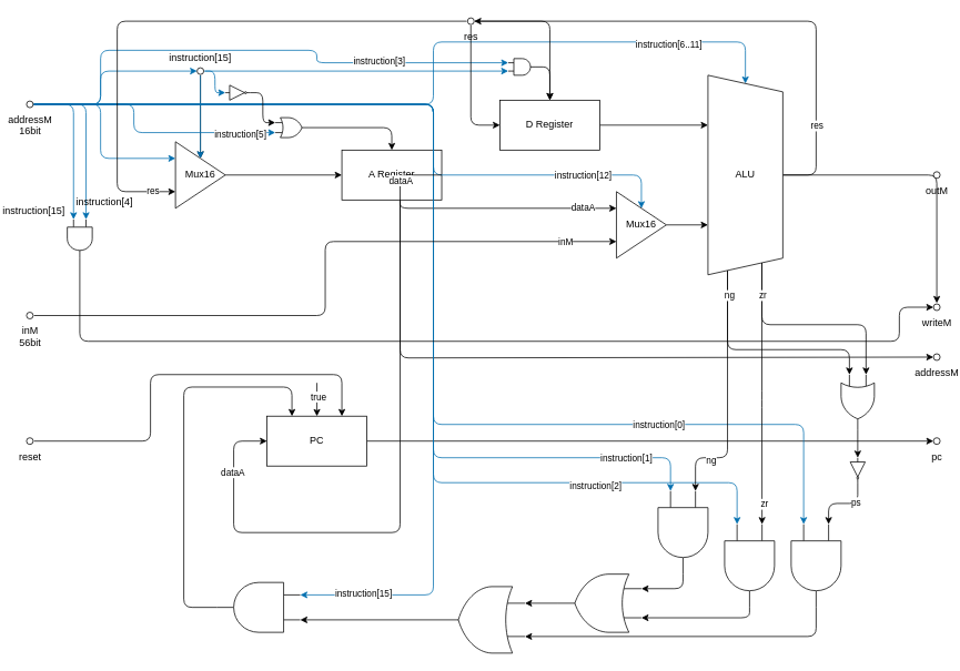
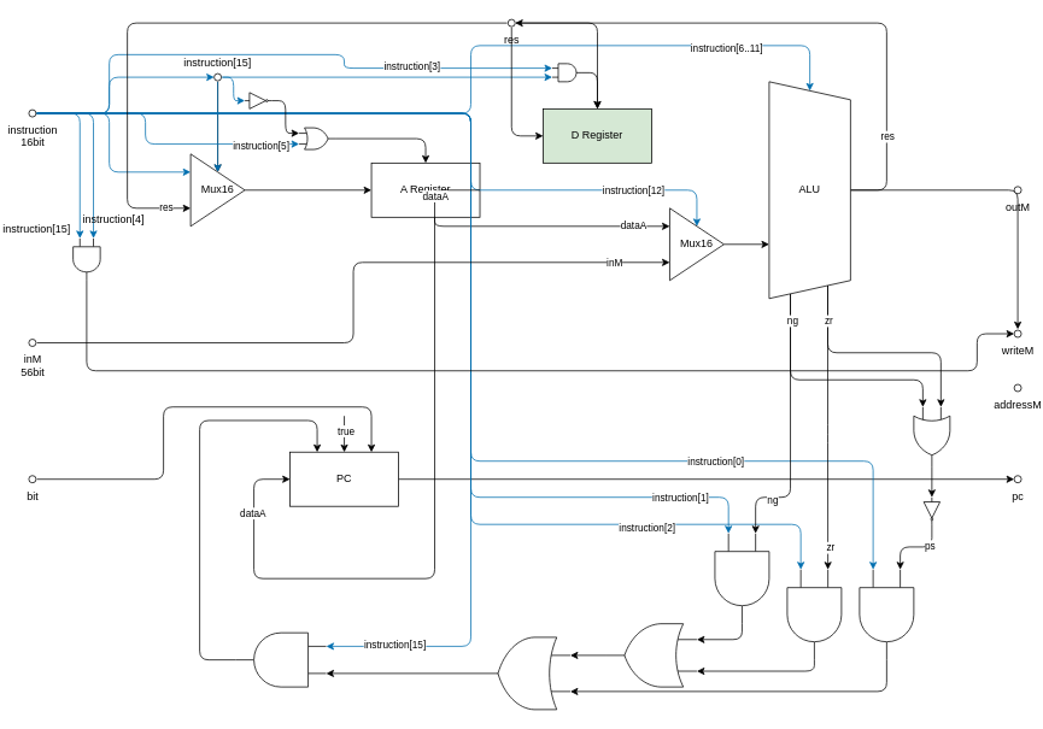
- <mxCell id="45" value="D Register" style="rounded=0;whiteSpace=wrap;html=1;" parent="1" vertex="1"><mxGeometry x="600" y="120" width="120" height="60" as="geometry" /></mxCell>
+ <mxCell id="45" value="D Register" style="rounded=0;whiteSpace=wrap;html=1;fillColor=#d5e8d4;" parent="1" vertex="1"><mxGeometry x="600" y="120" width="120" height="60" as="geometry" /></mxCell>
- <mxCell id="44" style="edgeStyle=orthogonalEdgeStyle;html=1;entryX=0.25;entryY=1;entryDx=0;entryDy=0;" parent="1" source="45" target="61" edge="1"><mxGeometry relative="1" as="geometry" /></mxCell>
- <mxCell id="38" value="addressM&lt;br&gt;16bit" style="verticalLabelPosition=bottom;shadow=0;dashed=0;align=center;html=1;verticalAlign=top;shape=mxgraph.electrical.logic_gates.inverting_contact;" parent="1" vertex="1"><mxGeometry x="30" y="120" width="10" height="10" as="geometry" /></mxCell>
+ <mxCell id="38" value="instruction&lt;br&gt;16bit" style="verticalLabelPosition=bottom;shadow=0;dashed=0;align=center;html=1;verticalAlign=top;shape=mxgraph.electrical.logic_gates.inverting_contact;" parent="1" vertex="1"><mxGeometry x="30" y="120" width="10" height="10" as="geometry" /></mxCell>
- <mxCell id="11" style="edgeStyle=orthogonalEdgeStyle;html=1;entryX=0.1;entryY=0.5;entryDx=0;entryDy=0;entryPerimeter=0;" parent="1" source="12" target="84" edge="1"><mxGeometry relative="1" as="geometry"><Array as="points"><mxPoint x="480" y="210" /><mxPoint x="480" y="430" /><mxPoint x="1121" y="430" /></Array></mxGeometry></mxCell>
- <mxCell id="5" value="reset" style="verticalLabelPosition=bottom;shadow=0;dashed=0;align=center;html=1;verticalAlign=top;shape=mxgraph.electrical.logic_gates.inverting_contact;" parent="1" vertex="1"><mxGeometry x="30" y="525" width="10" height="10" as="geometry" /></mxCell>
+ <mxCell id="5" value="bit" style="verticalLabelPosition=bottom;shadow=0;dashed=0;align=center;html=1;verticalAlign=top;shape=mxgraph.electrical.logic_gates.inverting_contact;" parent="1" vertex="1"><mxGeometry x="30" y="525" width="10" height="10" as="geometry" /></mxCell>
